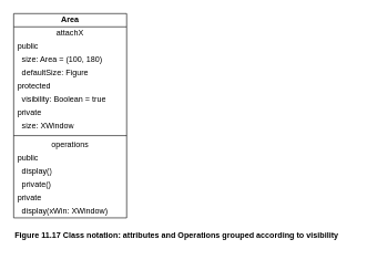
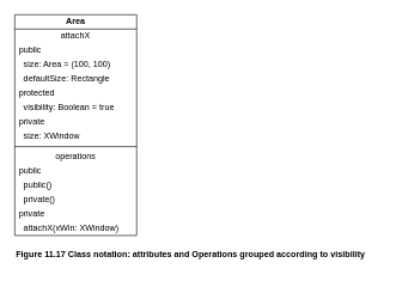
- <mxCell id="5" value="&amp;nbsp; size: Area = (100, 180)" style="text;html=1;strokeColor=none;fillColor=none;align=left;verticalAlign=middle;spacingLeft=4;spacingRight=4;overflow=hidden;rotatable=0;points=[[0,0.5],[1,0.5]];portConstraint=eastwest;whiteSpace=wrap;" vertex="1" parent="2"><mxGeometry y="60" width="170" height="20" as="geometry" /></mxCell>
+ <mxCell id="5" value="&amp;nbsp; size: Area = (100, 100)" style="text;html=1;strokeColor=none;fillColor=none;align=left;verticalAlign=middle;spacingLeft=4;spacingRight=4;overflow=hidden;rotatable=0;points=[[0,0.5],[1,0.5]];portConstraint=eastwest;whiteSpace=wrap;" vertex="1" parent="2"><mxGeometry y="60" width="170" height="20" as="geometry" /></mxCell>
- <mxCell id="6" value="&amp;nbsp; defaultSize: Figure" style="text;html=1;strokeColor=none;fillColor=none;align=left;verticalAlign=middle;spacingLeft=4;spacingRight=4;overflow=hidden;rotatable=0;points=[[0,0.5],[1,0.5]];portConstraint=eastwest;whiteSpace=wrap;" vertex="1" parent="2"><mxGeometry y="80" width="170" height="20" as="geometry" /></mxCell>
+ <mxCell id="6" value="&amp;nbsp; defaultSize: Rectangle" style="text;html=1;strokeColor=none;fillColor=none;align=left;verticalAlign=middle;spacingLeft=4;spacingRight=4;overflow=hidden;rotatable=0;points=[[0,0.5],[1,0.5]];portConstraint=eastwest;whiteSpace=wrap;" vertex="1" parent="2"><mxGeometry y="80" width="170" height="20" as="geometry" /></mxCell>
- <mxCell id="14" value="&amp;nbsp; display()" style="text;html=1;strokeColor=none;fillColor=none;align=left;verticalAlign=middle;spacingLeft=4;spacingRight=4;overflow=hidden;rotatable=0;points=[[0,0.5],[1,0.5]];portConstraint=eastwest;whiteSpace=wrap;" vertex="1" parent="2"><mxGeometry y="228" width="170" height="20" as="geometry" /></mxCell>
+ <mxCell id="14" value="&amp;nbsp; public()" style="text;html=1;strokeColor=none;fillColor=none;align=left;verticalAlign=middle;spacingLeft=4;spacingRight=4;overflow=hidden;rotatable=0;points=[[0,0.5],[1,0.5]];portConstraint=eastwest;whiteSpace=wrap;" vertex="1" parent="2"><mxGeometry y="228" width="170" height="20" as="geometry" /></mxCell>
- <mxCell id="17" value="&amp;nbsp; display(xWin: XWindow)" style="text;html=1;strokeColor=none;fillColor=none;align=left;verticalAlign=middle;spacingLeft=4;spacingRight=4;overflow=hidden;rotatable=0;points=[[0,0.5],[1,0.5]];portConstraint=eastwest;whiteSpace=wrap;" vertex="1" parent="2"><mxGeometry y="288" width="170" height="20" as="geometry" /></mxCell>
+ <mxCell id="17" value="&amp;nbsp; attachX(xWin: XWindow)" style="text;html=1;strokeColor=none;fillColor=none;align=left;verticalAlign=middle;spacingLeft=4;spacingRight=4;overflow=hidden;rotatable=0;points=[[0,0.5],[1,0.5]];portConstraint=eastwest;whiteSpace=wrap;" vertex="1" parent="2"><mxGeometry y="288" width="170" height="20" as="geometry" /></mxCell>
